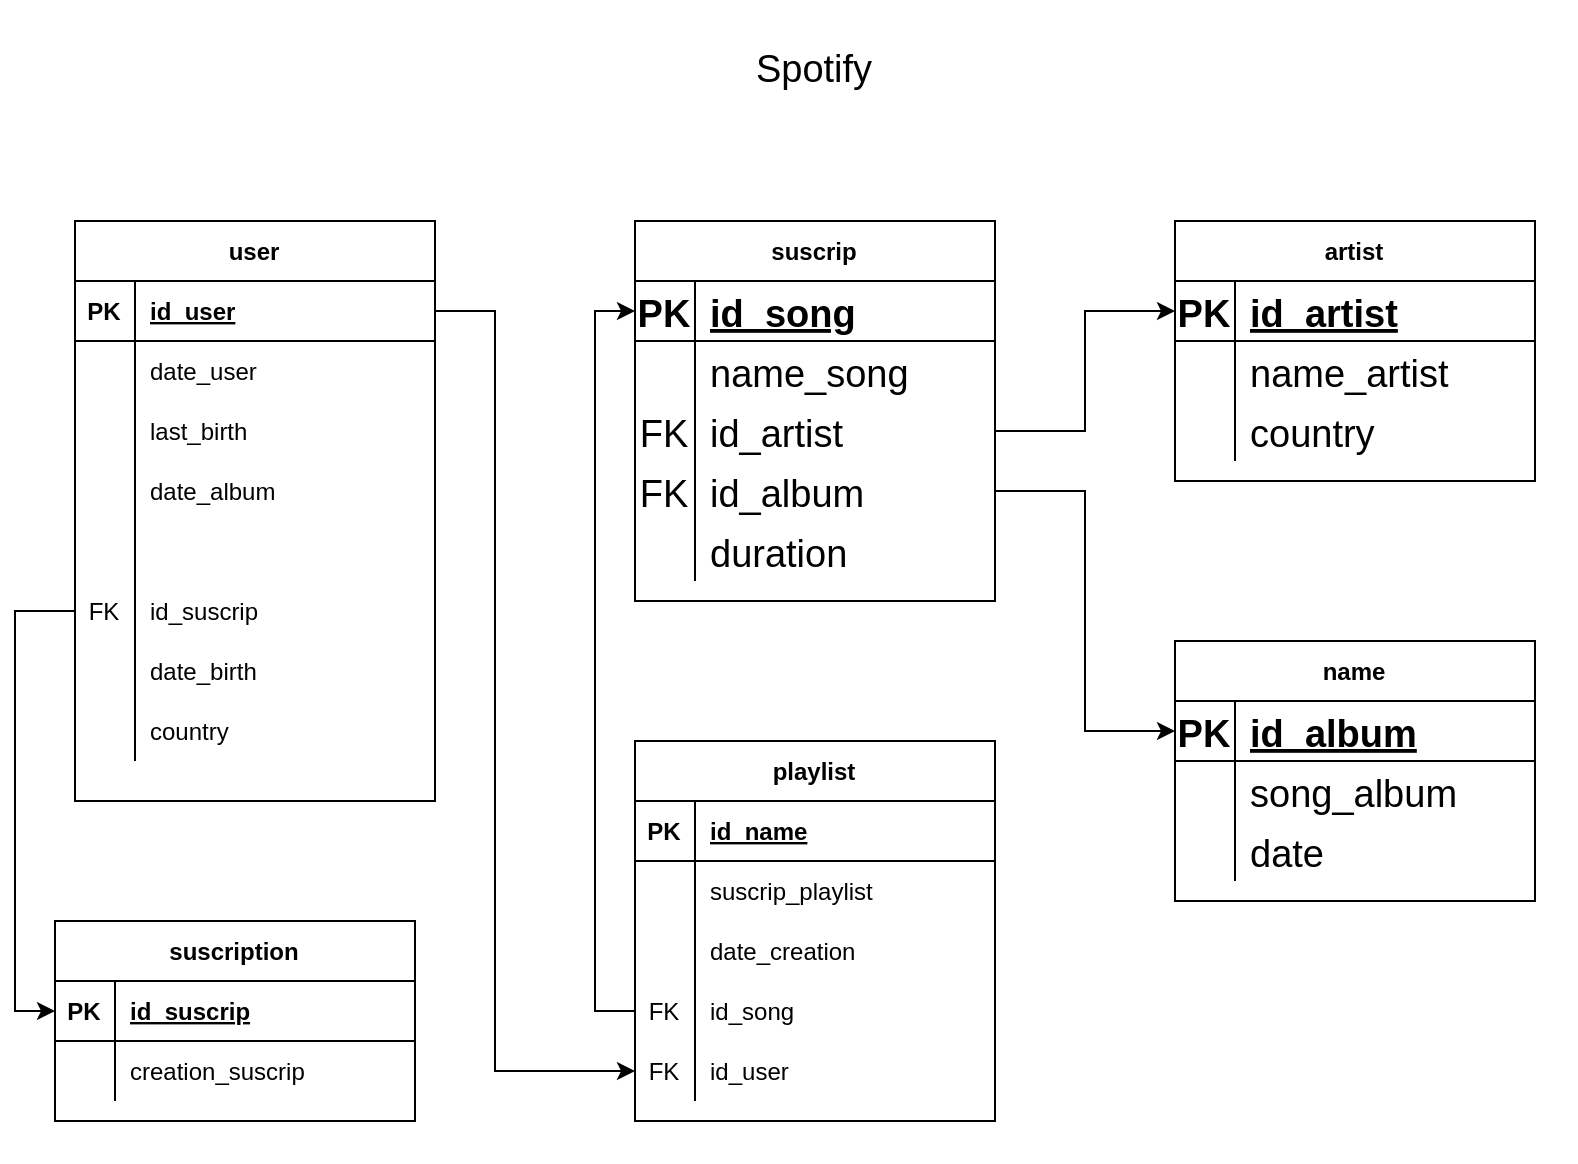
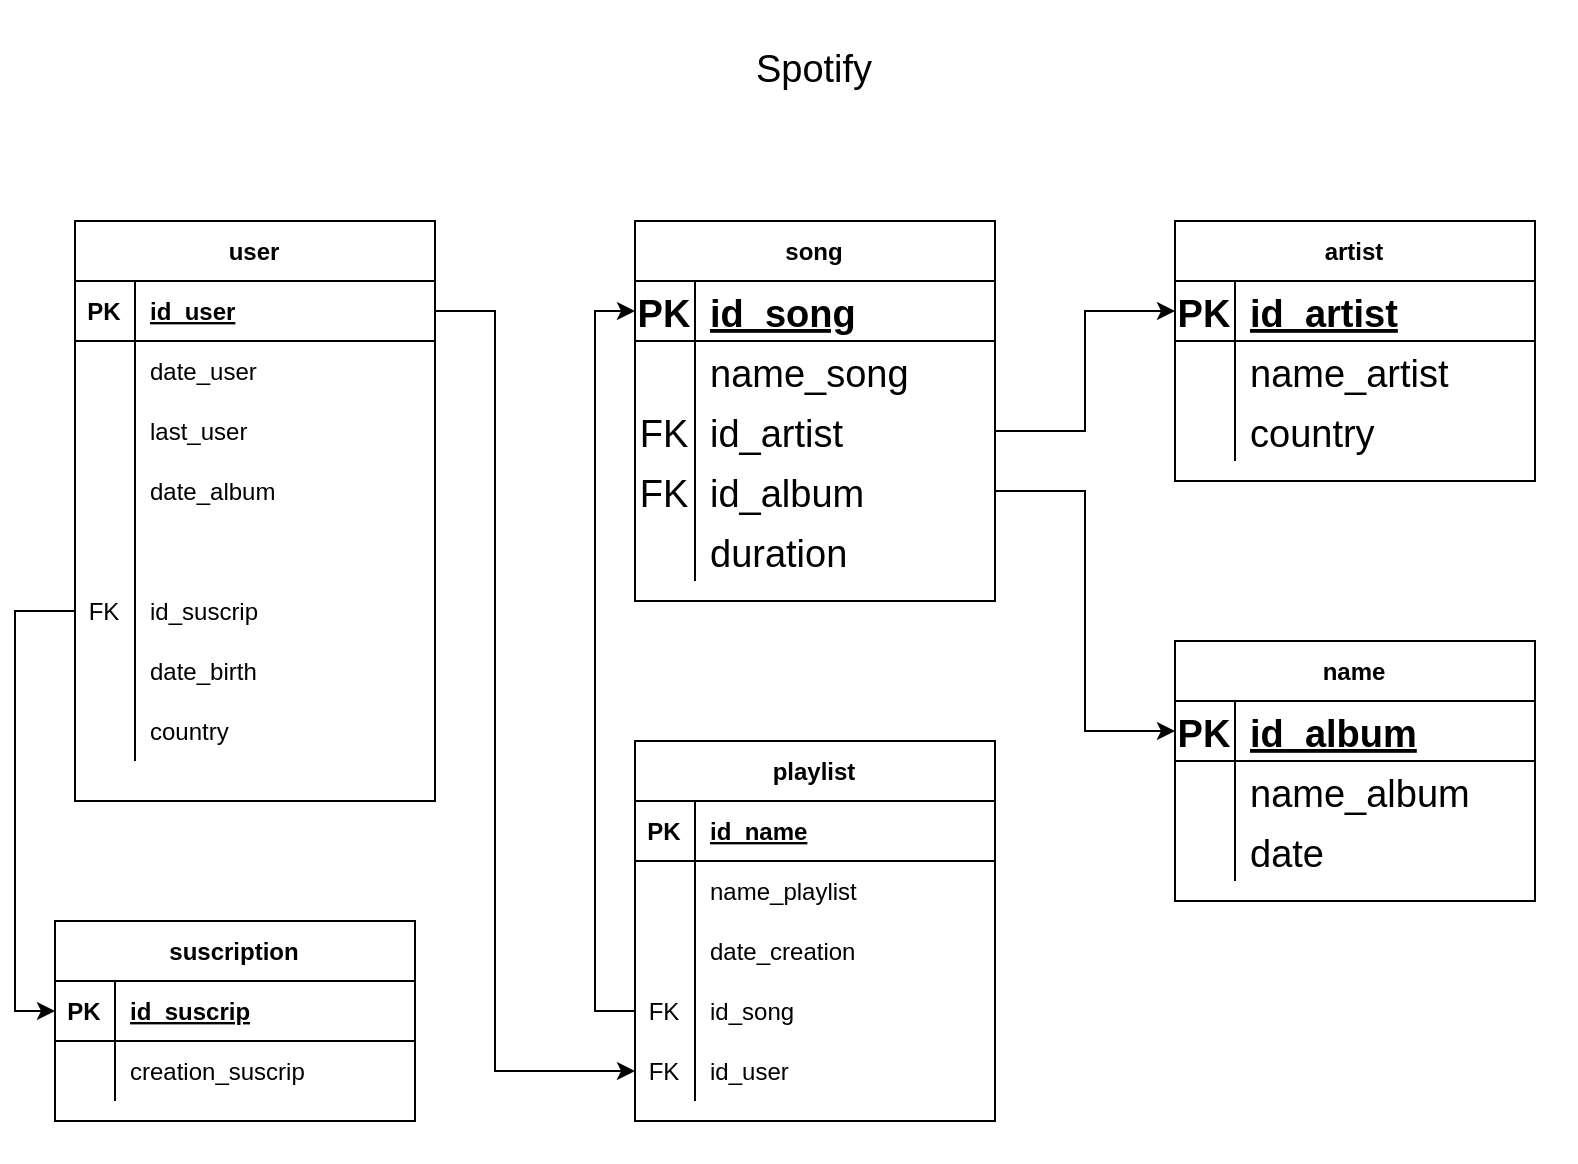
- <mxCell id="28" value="suscrip" style="shape=table;startSize=30;container=1;collapsible=1;childLayout=tableLayout;fixedRows=1;rowLines=0;fontStyle=1;align=center;resizeLast=1;fontSize=12;" vertex="1" parent="1"><mxGeometry x="310" y="110" width="180" height="190" as="geometry" /></mxCell>
+ <mxCell id="28" value="song" style="shape=table;startSize=30;container=1;collapsible=1;childLayout=tableLayout;fixedRows=1;rowLines=0;fontStyle=1;align=center;resizeLast=1;fontSize=12;" vertex="1" parent="1"><mxGeometry x="310" y="110" width="180" height="190" as="geometry" /></mxCell>
- <mxCell id="11" value="last_birth" style="shape=partialRectangle;connectable=0;fillColor=none;top=0;left=0;bottom=0;right=0;align=left;spacingLeft=6;overflow=hidden;" vertex="1" parent="9"><mxGeometry x="30" width="150" height="30" as="geometry"><mxRectangle width="150" height="30" as="alternateBounds" /></mxGeometry></mxCell>
+ <mxCell id="11" value="last_user" style="shape=partialRectangle;connectable=0;fillColor=none;top=0;left=0;bottom=0;right=0;align=left;spacingLeft=6;overflow=hidden;" vertex="1" parent="9"><mxGeometry x="30" width="150" height="30" as="geometry"><mxRectangle width="150" height="30" as="alternateBounds" /></mxGeometry></mxCell>
- <mxCell id="60" value="song_album" style="shape=partialRectangle;connectable=0;fillColor=none;top=0;left=0;bottom=0;right=0;align=left;spacingLeft=6;overflow=hidden;fontSize=19;" vertex="1" parent="58"><mxGeometry x="30" width="150" height="30" as="geometry"><mxRectangle width="150" height="30" as="alternateBounds" /></mxGeometry></mxCell>
+ <mxCell id="60" value="name_album" style="shape=partialRectangle;connectable=0;fillColor=none;top=0;left=0;bottom=0;right=0;align=left;spacingLeft=6;overflow=hidden;fontSize=19;" vertex="1" parent="58"><mxGeometry x="30" width="150" height="30" as="geometry"><mxRectangle width="150" height="30" as="alternateBounds" /></mxGeometry></mxCell>
- <mxCell id="70" value="suscrip_playlist" style="shape=partialRectangle;connectable=0;fillColor=none;top=0;left=0;bottom=0;right=0;align=left;spacingLeft=6;overflow=hidden;fontSize=12;" vertex="1" parent="68"><mxGeometry x="30" width="150" height="30" as="geometry"><mxRectangle width="150" height="30" as="alternateBounds" /></mxGeometry></mxCell>
+ <mxCell id="70" value="name_playlist" style="shape=partialRectangle;connectable=0;fillColor=none;top=0;left=0;bottom=0;right=0;align=left;spacingLeft=6;overflow=hidden;fontSize=12;" vertex="1" parent="68"><mxGeometry x="30" width="150" height="30" as="geometry"><mxRectangle width="150" height="30" as="alternateBounds" /></mxGeometry></mxCell>
